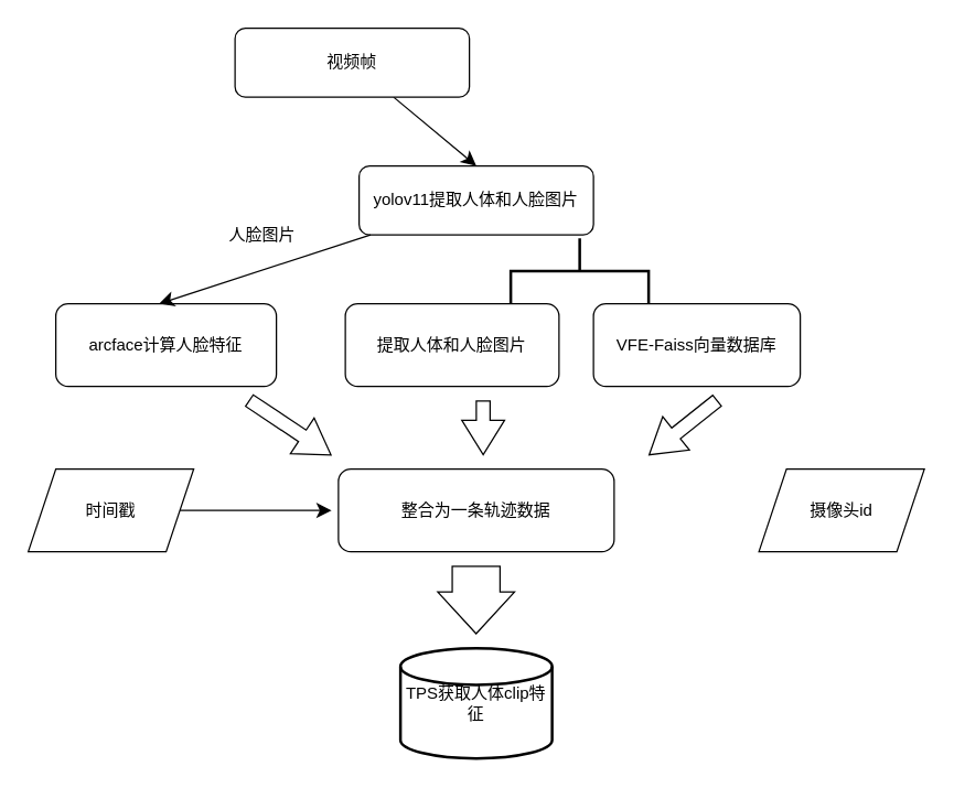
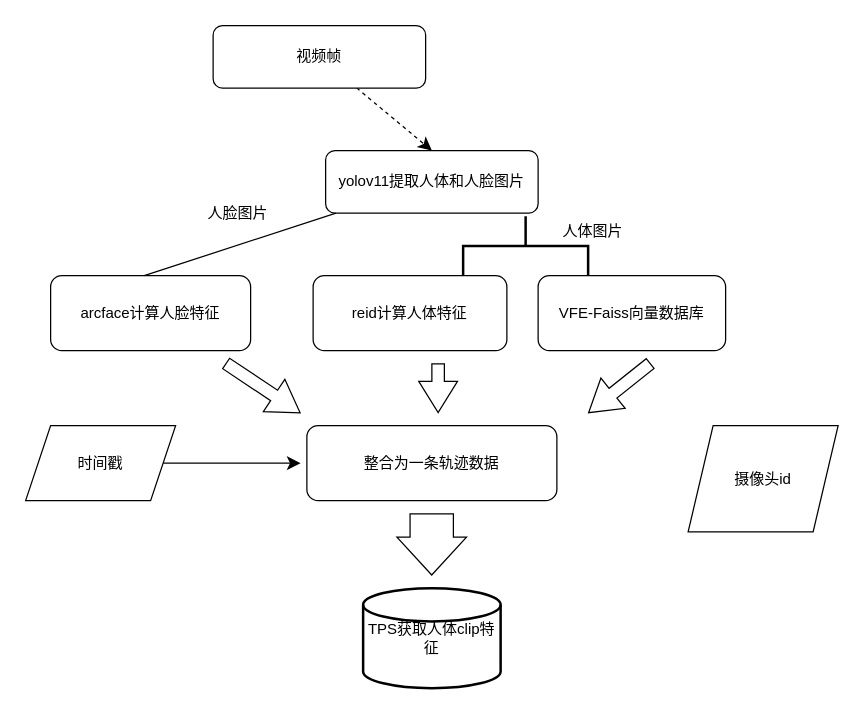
- <mxCell id="2" style="edgeStyle=none;curved=1;rounded=0;orthogonalLoop=1;jettySize=auto;html=1;entryX=0.5;entryY=0;entryDx=0;entryDy=0;fontSize=12;startSize=8;endSize=8;" edge="1" parent="1" source="3" target="4"><mxGeometry relative="1" as="geometry" /></mxCell>
+ <mxCell id="2" style="edgeStyle=none;curved=1;rounded=0;orthogonalLoop=1;jettySize=auto;html=1;entryX=0.5;entryY=0;entryDx=0;entryDy=0;fontSize=12;startSize=8;endSize=8;dashed=1;" edge="1" parent="1" source="3" target="4"><mxGeometry relative="1" as="geometry" /></mxCell>
+ <mxCell id="19" value="人体图片" style="text;html=1;align=center;verticalAlign=middle;whiteSpace=wrap;rounded=0;" vertex="1" parent="1"><mxGeometry x="443.75" y="170" width="60" height="30" as="geometry" /></mxCell>
- <mxCell id="18" style="edgeStyle=none;curved=1;rounded=0;orthogonalLoop=1;jettySize=auto;html=1;entryX=0.468;entryY=0;entryDx=0;entryDy=0;entryPerimeter=0;fontSize=12;startSize=8;endSize=8;" edge="1" parent="1" source="4" target="5"><mxGeometry relative="1" as="geometry" /></mxCell>
+ <mxCell id="18" style="edgeStyle=none;curved=1;rounded=0;orthogonalLoop=1;jettySize=auto;html=1;entryX=0.468;entryY=0;entryDx=0;entryDy=0;entryPerimeter=0;fontSize=12;startSize=8;endSize=8;endArrow=none;" edge="1" parent="1" source="4" target="5"><mxGeometry relative="1" as="geometry" /></mxCell>
- <mxCell id="6" value="提取人体和人脸图片" style="rounded=1;whiteSpace=wrap;html=1;" vertex="1" parent="1"><mxGeometry x="250" y="220" width="155" height="60" as="geometry" /></mxCell>
+ <mxCell id="6" value="reid计算人体特征" style="rounded=1;whiteSpace=wrap;html=1;" vertex="1" parent="1"><mxGeometry x="250" y="220" width="155" height="60" as="geometry" /></mxCell>
- <mxCell id="11" value="摄像头id" style="shape=parallelogram;perimeter=parallelogramPerimeter;whiteSpace=wrap;html=1;fixedSize=1;" vertex="1" parent="1"><mxGeometry x="550" y="340" width="120" height="60" as="geometry" /></mxCell>
+ <mxCell id="11" value="摄像头id" style="shape=parallelogram;perimeter=parallelogramPerimeter;whiteSpace=wrap;html=1;fixedSize=1;" vertex="1" parent="1"><mxGeometry x="550" y="340" width="120" height="85" as="geometry" /></mxCell>
